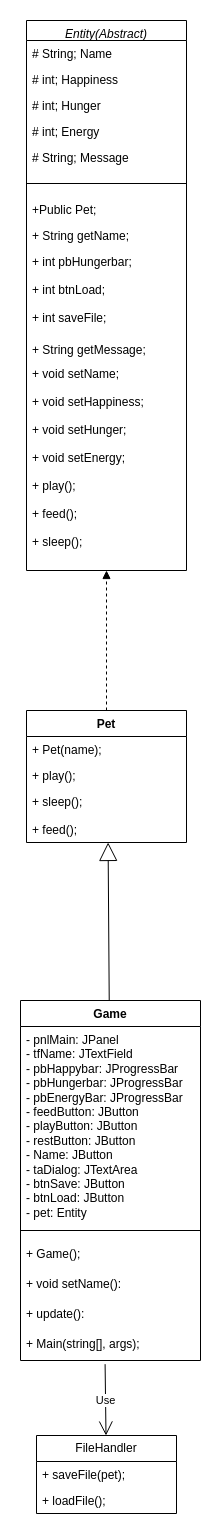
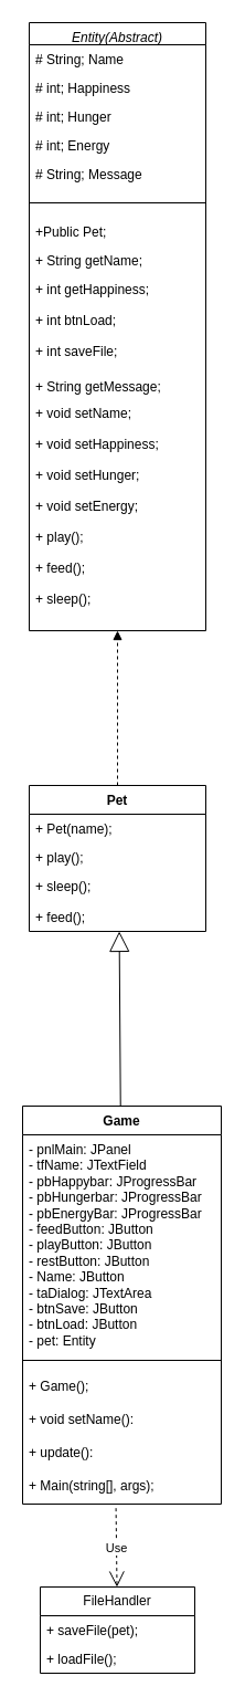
- <mxCell id="11" value="+ int pbHungerbar; " style="text;align=left;verticalAlign=top;spacingLeft=4;spacingRight=4;overflow=hidden;rotatable=0;points=[[0,0.5],[1,0.5]];portConstraint=eastwest;rounded=0;shadow=0;html=0;" vertex="1" parent="2"><mxGeometry y="228" width="160" height="28" as="geometry" /></mxCell>
+ <mxCell id="11" value="+ int getHappiness; " style="text;align=left;verticalAlign=top;spacingLeft=4;spacingRight=4;overflow=hidden;rotatable=0;points=[[0,0.5],[1,0.5]];portConstraint=eastwest;rounded=0;shadow=0;html=0;" vertex="1" parent="2"><mxGeometry y="228" width="160" height="28" as="geometry" /></mxCell>
- <mxCell id="36" value="Use" style="endArrow=open;endSize=12;dashed=0;html=1;rounded=0;exitX=0.47;exitY=1.122;exitDx=0;exitDy=0;exitPerimeter=0;" edge="1" parent="1" source="33" target="37"><mxGeometry width="160" relative="1" as="geometry"><mxPoint x="30" y="1390" as="sourcePoint" /><mxPoint x="106" y="1490" as="targetPoint" /></mxGeometry></mxCell>
+ <mxCell id="36" value="Use" style="endArrow=open;endSize=12;dashed=1;html=1;rounded=0;exitX=0.47;exitY=1.122;exitDx=0;exitDy=0;exitPerimeter=0;" edge="1" parent="1" source="33" target="37"><mxGeometry width="160" relative="1" as="geometry"><mxPoint x="30" y="1390" as="sourcePoint" /><mxPoint x="106" y="1490" as="targetPoint" /></mxGeometry></mxCell>
